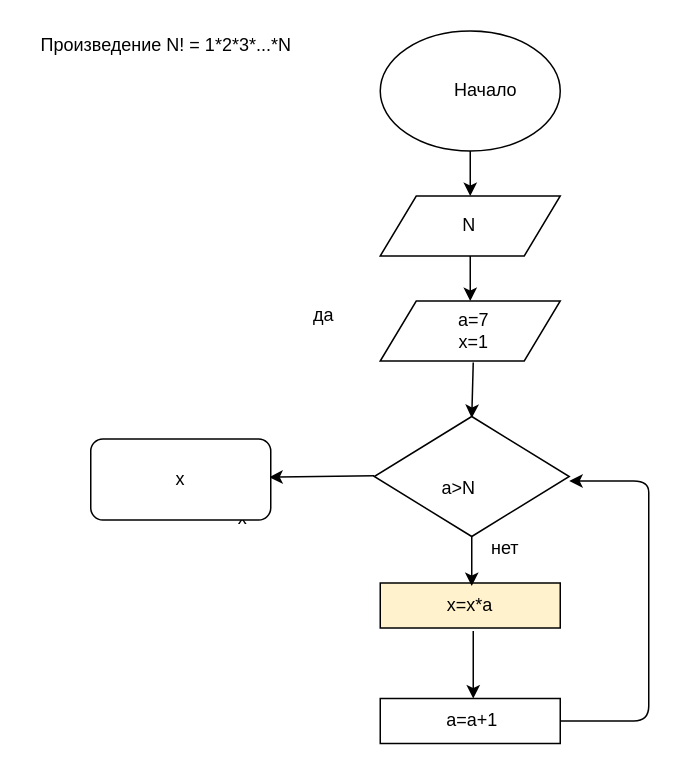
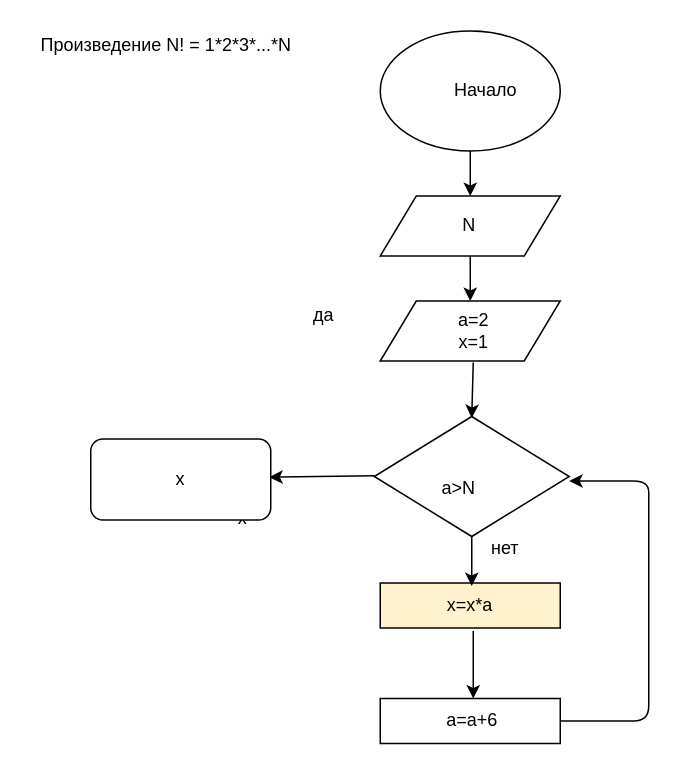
- <mxCell id="16" value="a=7&lt;br&gt;x=1&lt;br&gt;" style="text;html=1;resizable=0;autosize=1;align=center;verticalAlign=middle;points=[];fillColor=none;strokeColor=none;rounded=0;" parent="1" vertex="1"><mxGeometry x="295" y="205" width="40" height="30" as="geometry" /></mxCell>
+ <mxCell id="16" value="a=2&lt;br&gt;x=1&lt;br&gt;" style="text;html=1;resizable=0;autosize=1;align=center;verticalAlign=middle;points=[];fillColor=none;strokeColor=none;rounded=0;" parent="1" vertex="1"><mxGeometry x="295" y="205" width="40" height="30" as="geometry" /></mxCell>
- <mxCell id="17" value="a=a+1" style="text;html=1;resizable=0;autosize=1;align=center;verticalAlign=middle;points=[];fillColor=none;strokeColor=none;rounded=0;" parent="1" vertex="1"><mxGeometry x="289" y="470" width="50" height="20" as="geometry" /></mxCell>
+ <mxCell id="17" value="a=a+6" style="text;html=1;resizable=0;autosize=1;align=center;verticalAlign=middle;points=[];fillColor=none;strokeColor=none;rounded=0;" parent="1" vertex="1"><mxGeometry x="289" y="470" width="50" height="20" as="geometry" /></mxCell>
